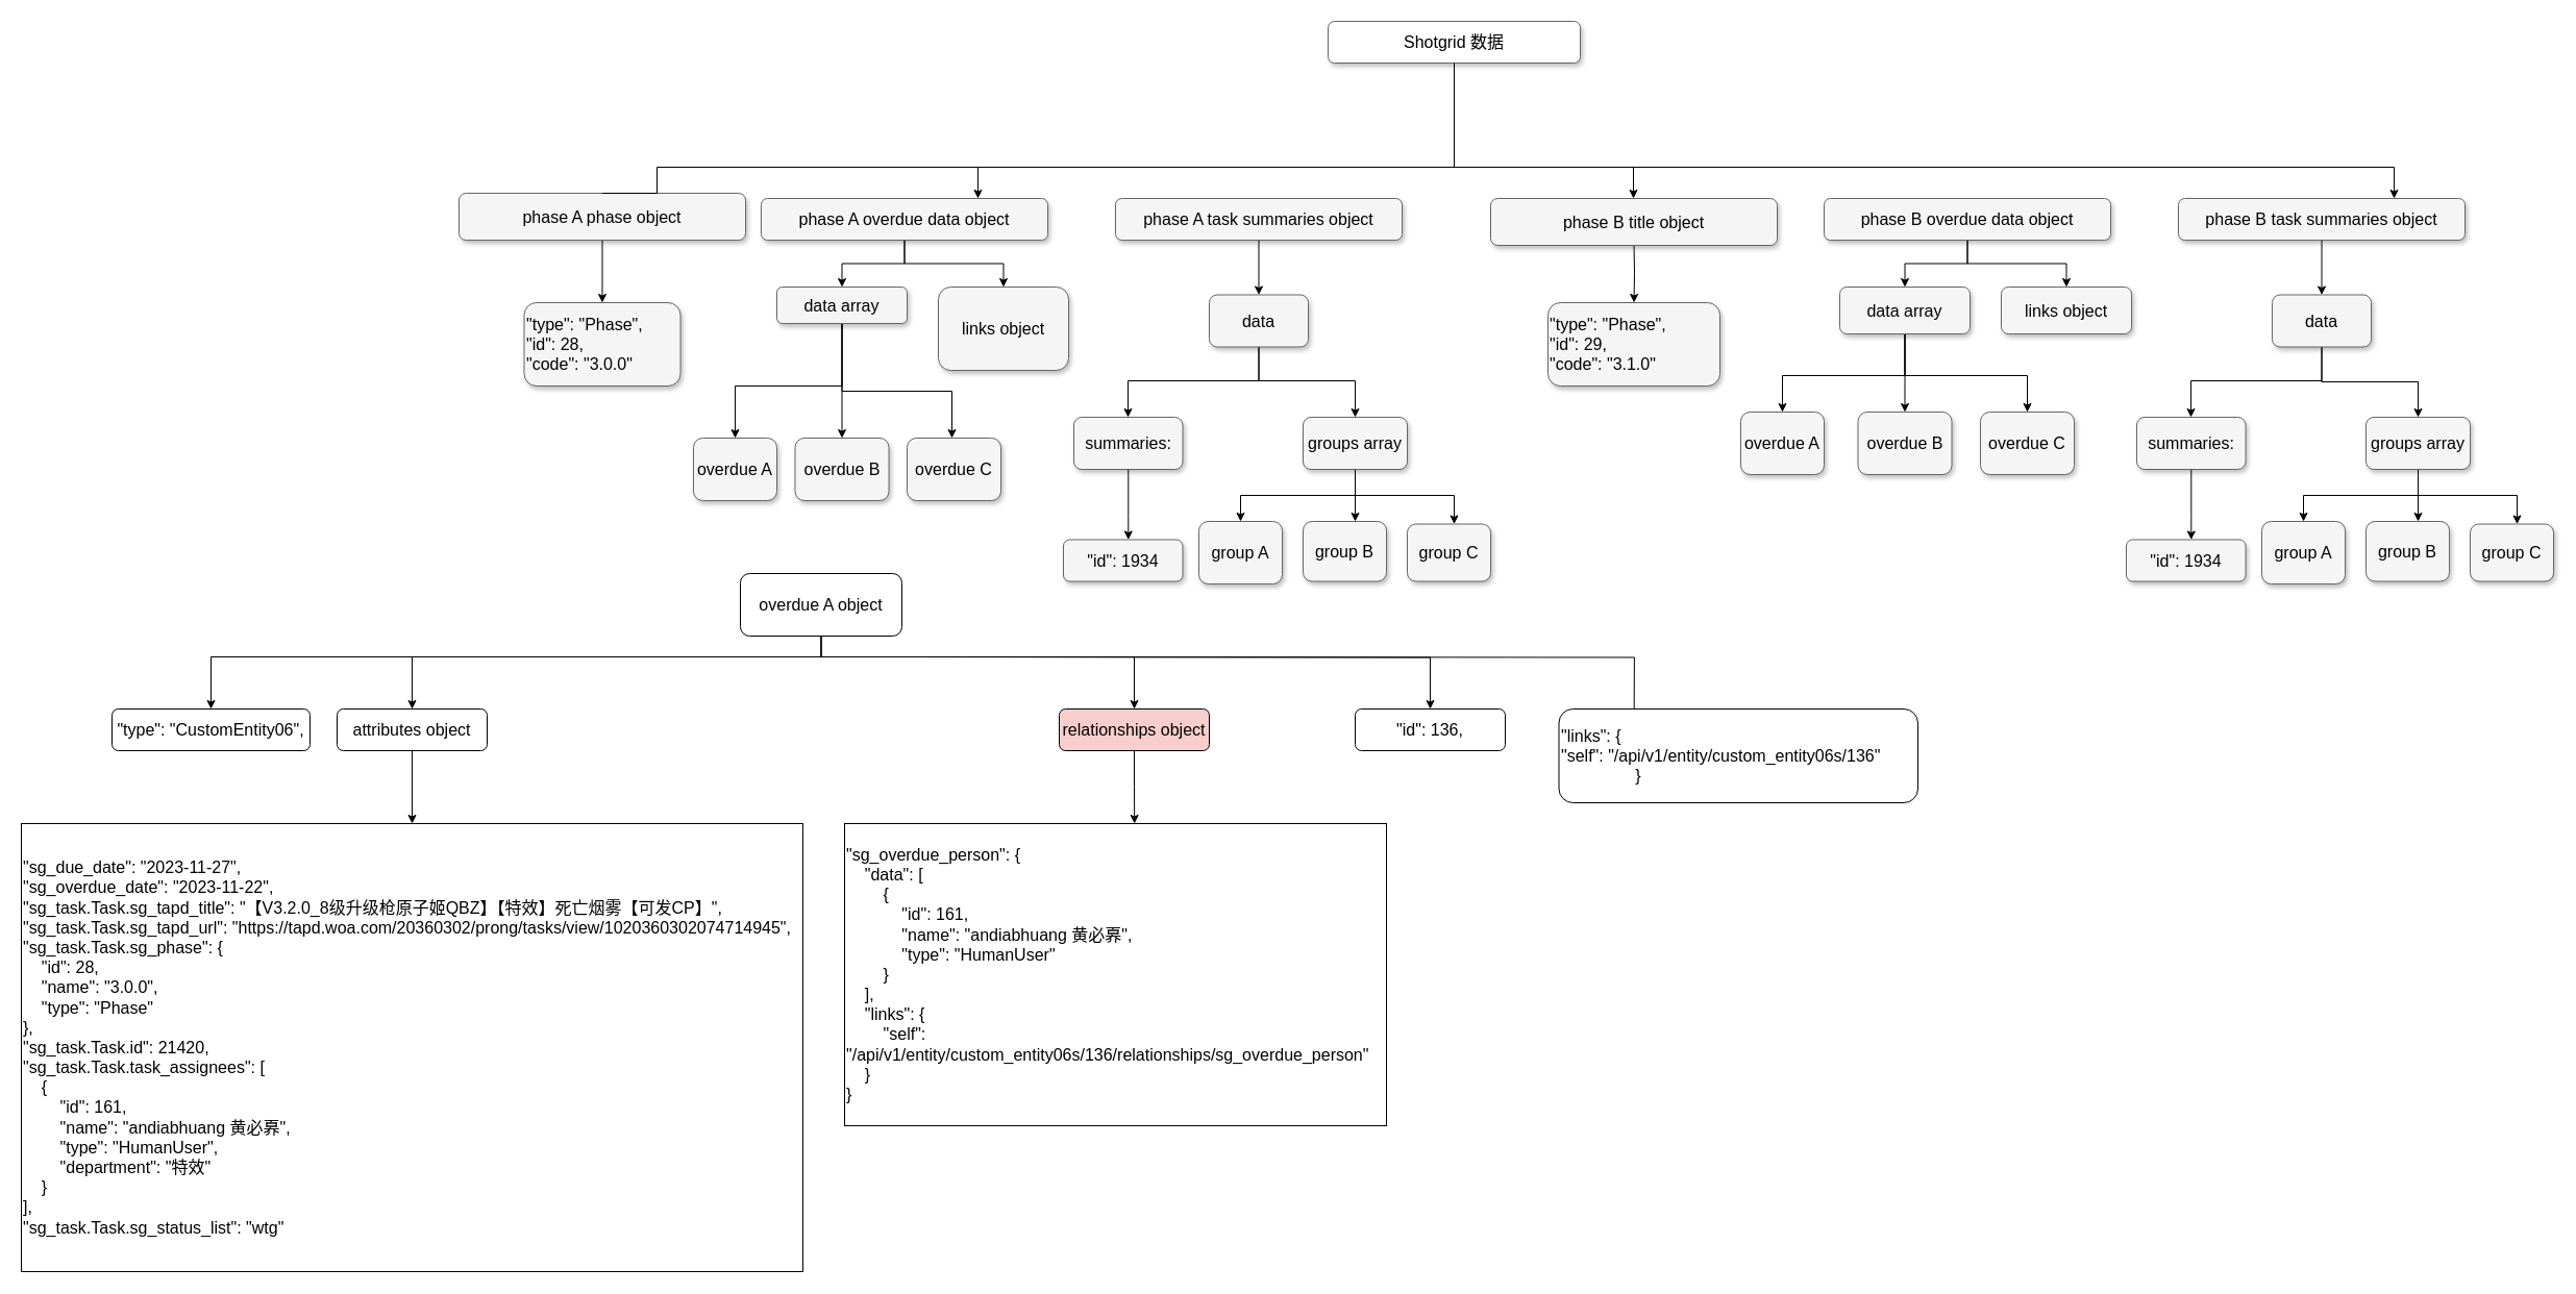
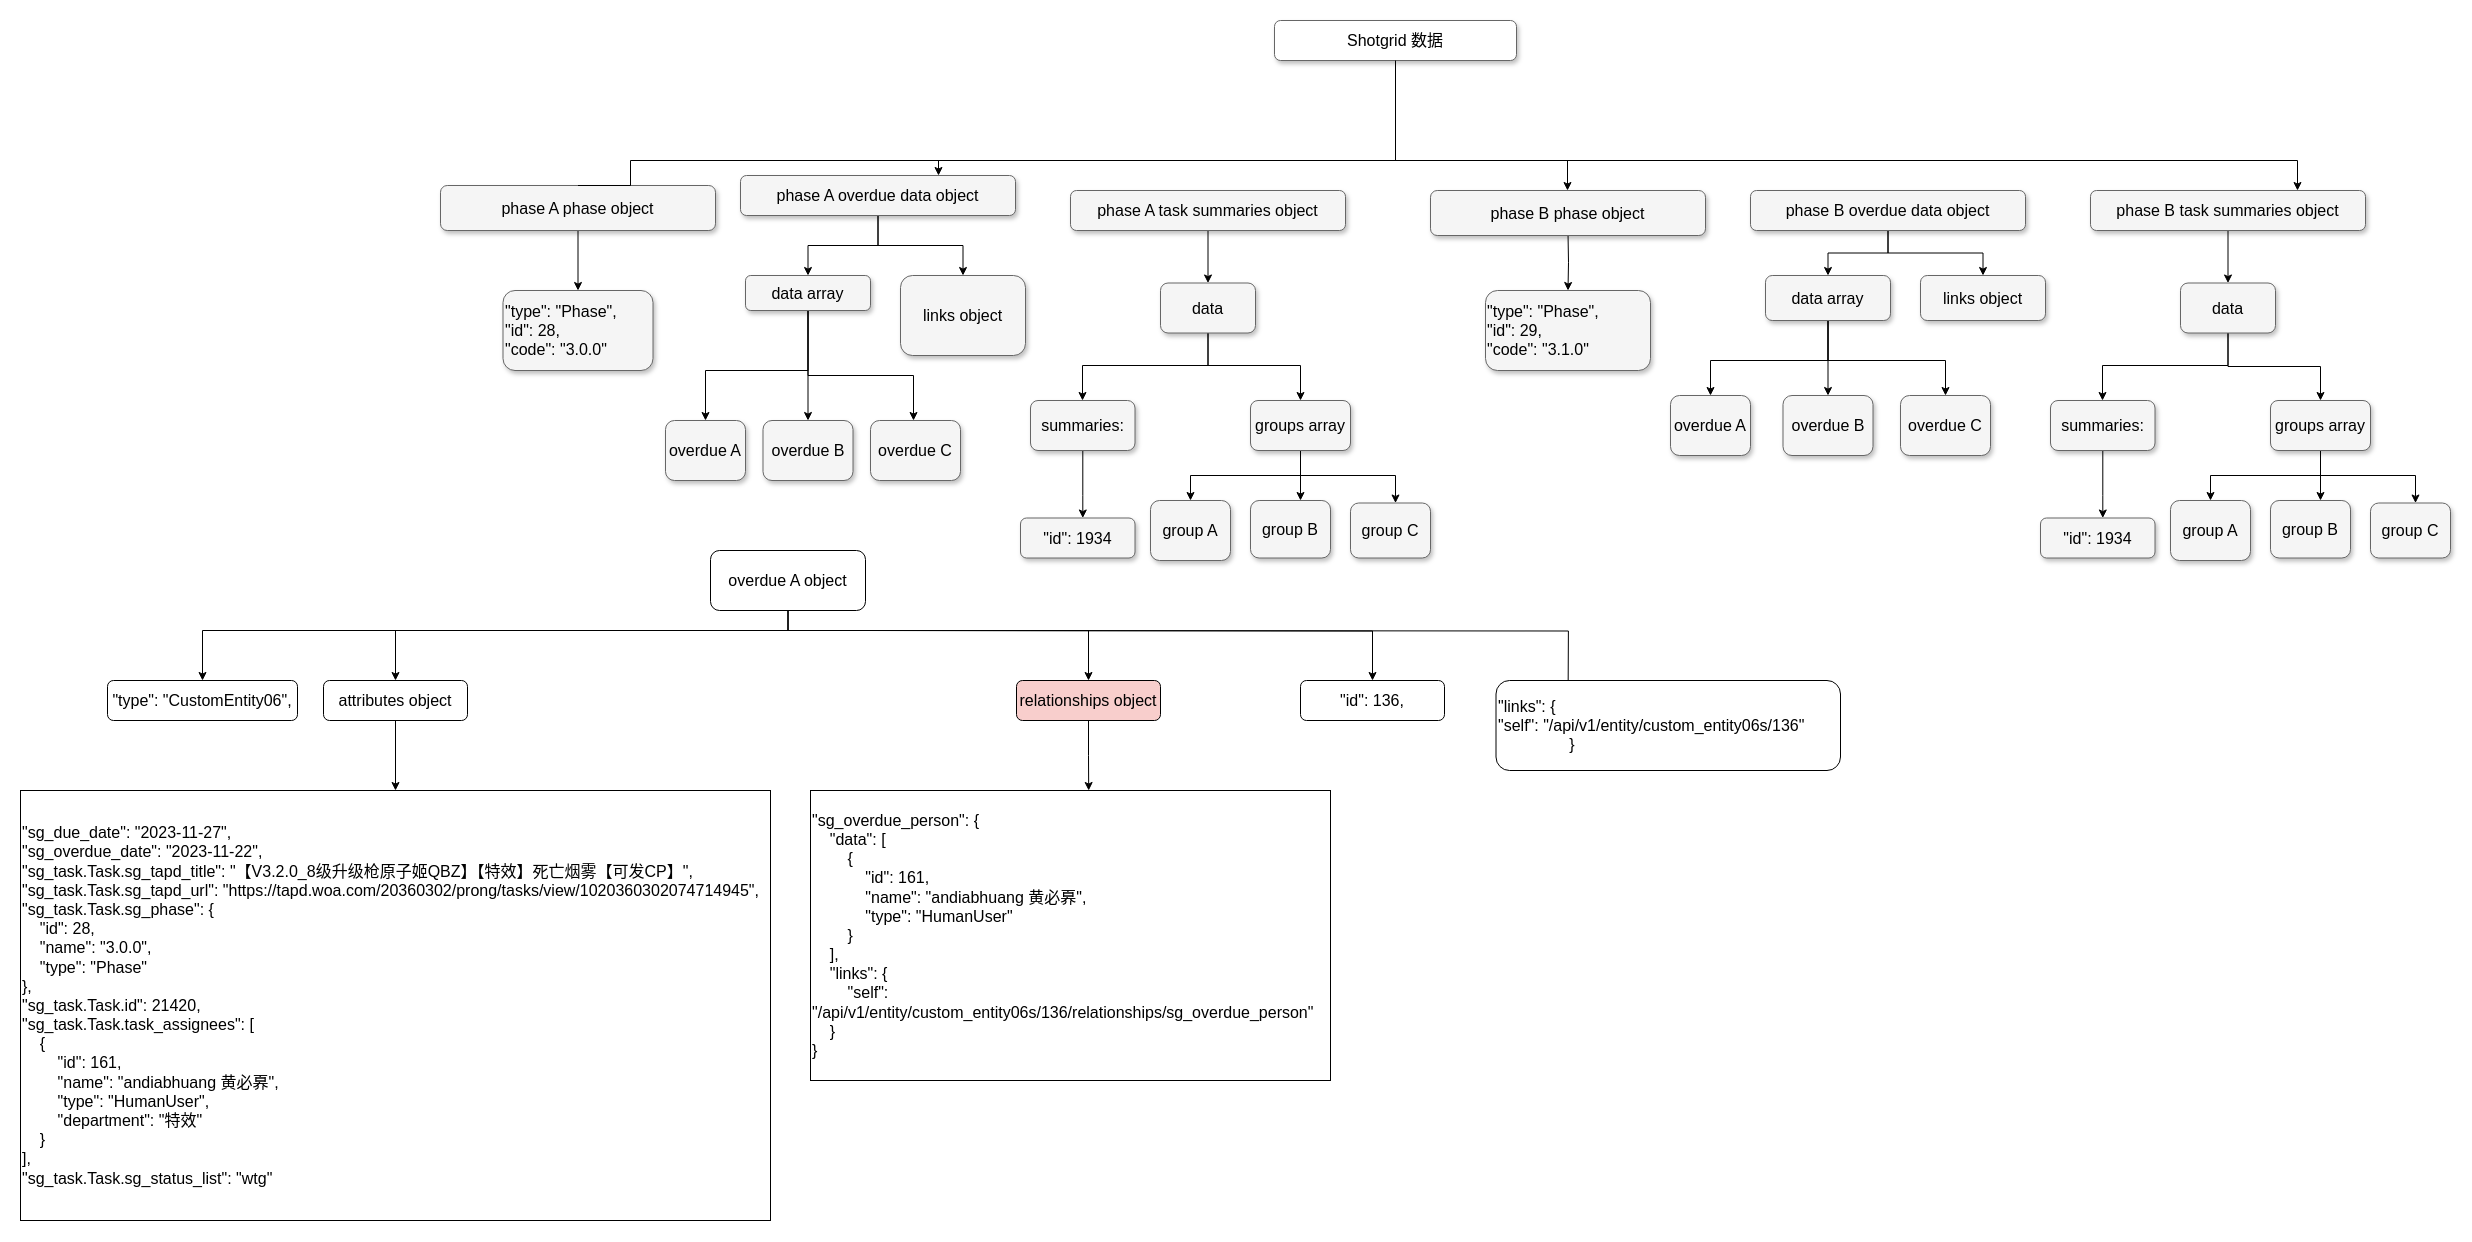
- <mxCell id="4" value="phase A overdue data object" style="whiteSpace=wrap;html=1;rounded=1;shadow=1;strokeWidth=1;align=center;fillColor=#f5f5f5;strokeColor=#666666;fontSize=16;" parent="1" vertex="1"><mxGeometry x="730" y="190" width="275" height="40" as="geometry" /></mxCell>
+ <mxCell id="4" value="phase A overdue data object" style="whiteSpace=wrap;html=1;rounded=1;shadow=1;strokeWidth=1;align=center;fillColor=#f5f5f5;strokeColor=#666666;fontSize=16;" parent="1" vertex="1"><mxGeometry x="740" y="175" width="275" height="40" as="geometry" /></mxCell>
- <mxCell id="42" value="phase B title object" style="whiteSpace=wrap;html=1;rounded=1;shadow=1;strokeWidth=1;fontSize=16;align=center;fillColor=#f5f5f5;strokeColor=#666666;" vertex="1" parent="1"><mxGeometry x="1430" y="190" width="275" height="45" as="geometry" /></mxCell>
+ <mxCell id="42" value="phase B phase object" style="whiteSpace=wrap;html=1;rounded=1;shadow=1;strokeWidth=1;fontSize=16;align=center;fillColor=#f5f5f5;strokeColor=#666666;" vertex="1" parent="1"><mxGeometry x="1430" y="190" width="275" height="45" as="geometry" /></mxCell>
